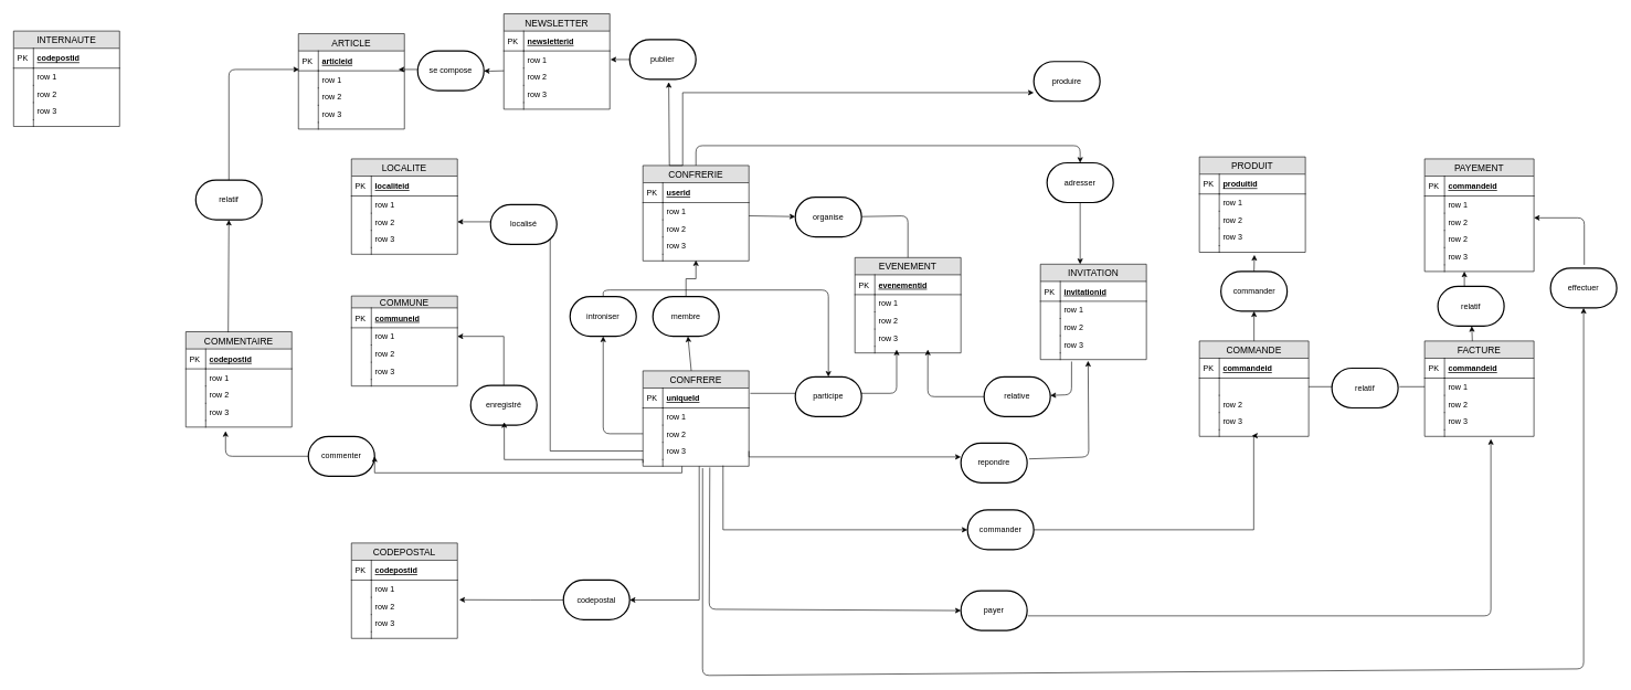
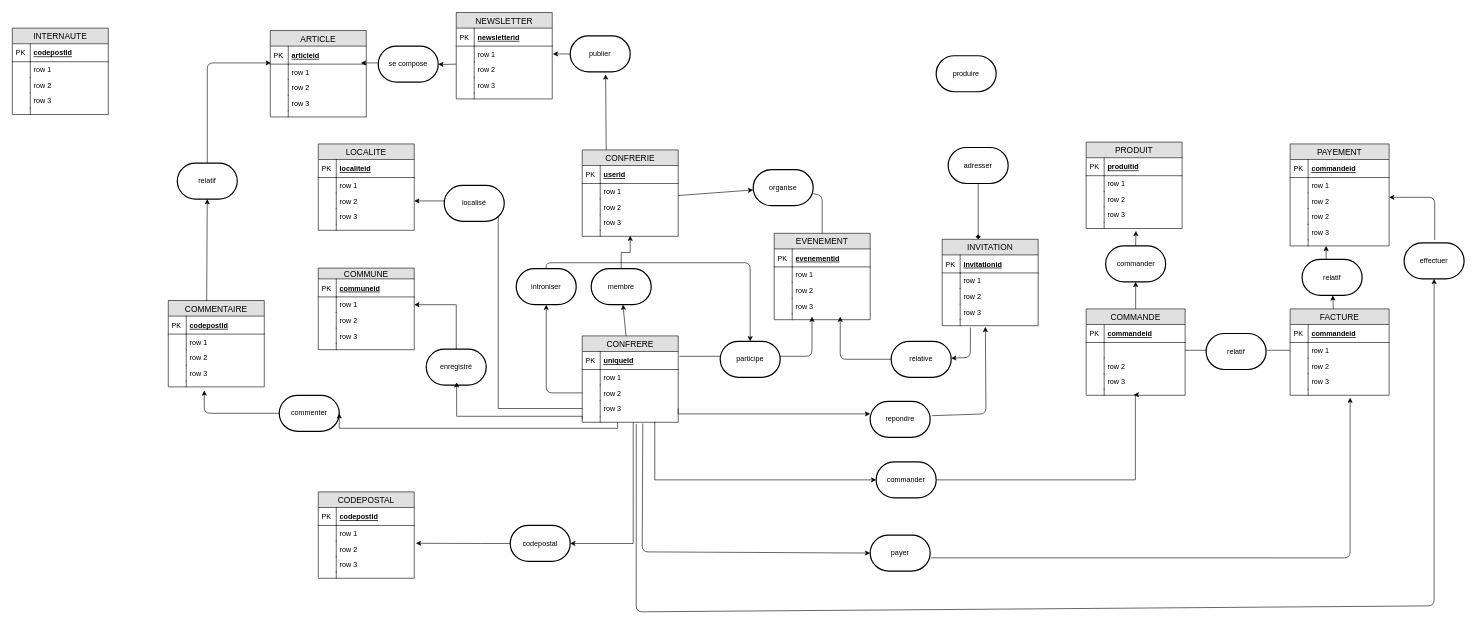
- <mxCell id="85" value="" style="edgeStyle=orthogonalEdgeStyle;rounded=0;orthogonalLoop=1;jettySize=auto;html=1;exitX=0.25;exitY=0;exitDx=0;exitDy=0;" edge="1" parent="1" source="2" target="87"><mxGeometry relative="1" as="geometry"><Array as="points"><mxPoint x="1030" y="249" /><mxPoint x="1030" y="139" /></Array></mxGeometry></mxCell>
- <mxCell id="113" value="" style="endArrow=classic;html=1;entryX=0.5;entryY=0;entryDx=0;entryDy=0;entryPerimeter=0;exitX=0.5;exitY=0;exitDx=0;exitDy=0;" edge="1" parent="1" source="2" target="112"><mxGeometry width="50" height="50" relative="1" as="geometry"><mxPoint x="1430" y="269" as="sourcePoint" /><mxPoint x="1620" y="219" as="targetPoint" /><Array as="points"><mxPoint x="1050" y="219" /><mxPoint x="1630" y="219" /></Array></mxGeometry></mxCell>
- <mxCell id="86" value="organise" style="strokeWidth=2;html=1;shape=mxgraph.flowchart.terminator;whiteSpace=wrap;" vertex="1" parent="1"><mxGeometry x="1200" y="297" width="100" height="60" as="geometry" /></mxCell>
+ <mxCell id="86" value="organise" style="strokeWidth=2;html=1;shape=mxgraph.flowchart.terminator;whiteSpace=wrap;" vertex="1" parent="1"><mxGeometry x="1255" y="282" width="100" height="60" as="geometry" /></mxCell>
- <mxCell id="114" value="" style="edgeStyle=orthogonalEdgeStyle;rounded=0;orthogonalLoop=1;jettySize=auto;html=1;entryX=0.375;entryY=0;entryDx=0;entryDy=0;entryPerimeter=0;" edge="1" parent="1" source="112" target="89"><mxGeometry relative="1" as="geometry"><mxPoint x="1260" y="367" as="sourcePoint" /><mxPoint x="1640" y="379" as="targetPoint" /><Array as="points" /></mxGeometry></mxCell>
+ <mxCell id="114" value="" style="edgeStyle=orthogonalEdgeStyle;rounded=0;orthogonalLoop=1;jettySize=auto;html=1;entryX=0.375;entryY=0;entryDx=0;entryDy=0;entryPerimeter=0;endArrow=diamond;" edge="1" parent="1" source="112" target="89"><mxGeometry relative="1" as="geometry"><mxPoint x="1260" y="367" as="sourcePoint" /><mxPoint x="1640" y="379" as="targetPoint" /><Array as="points" /></mxGeometry></mxCell>
